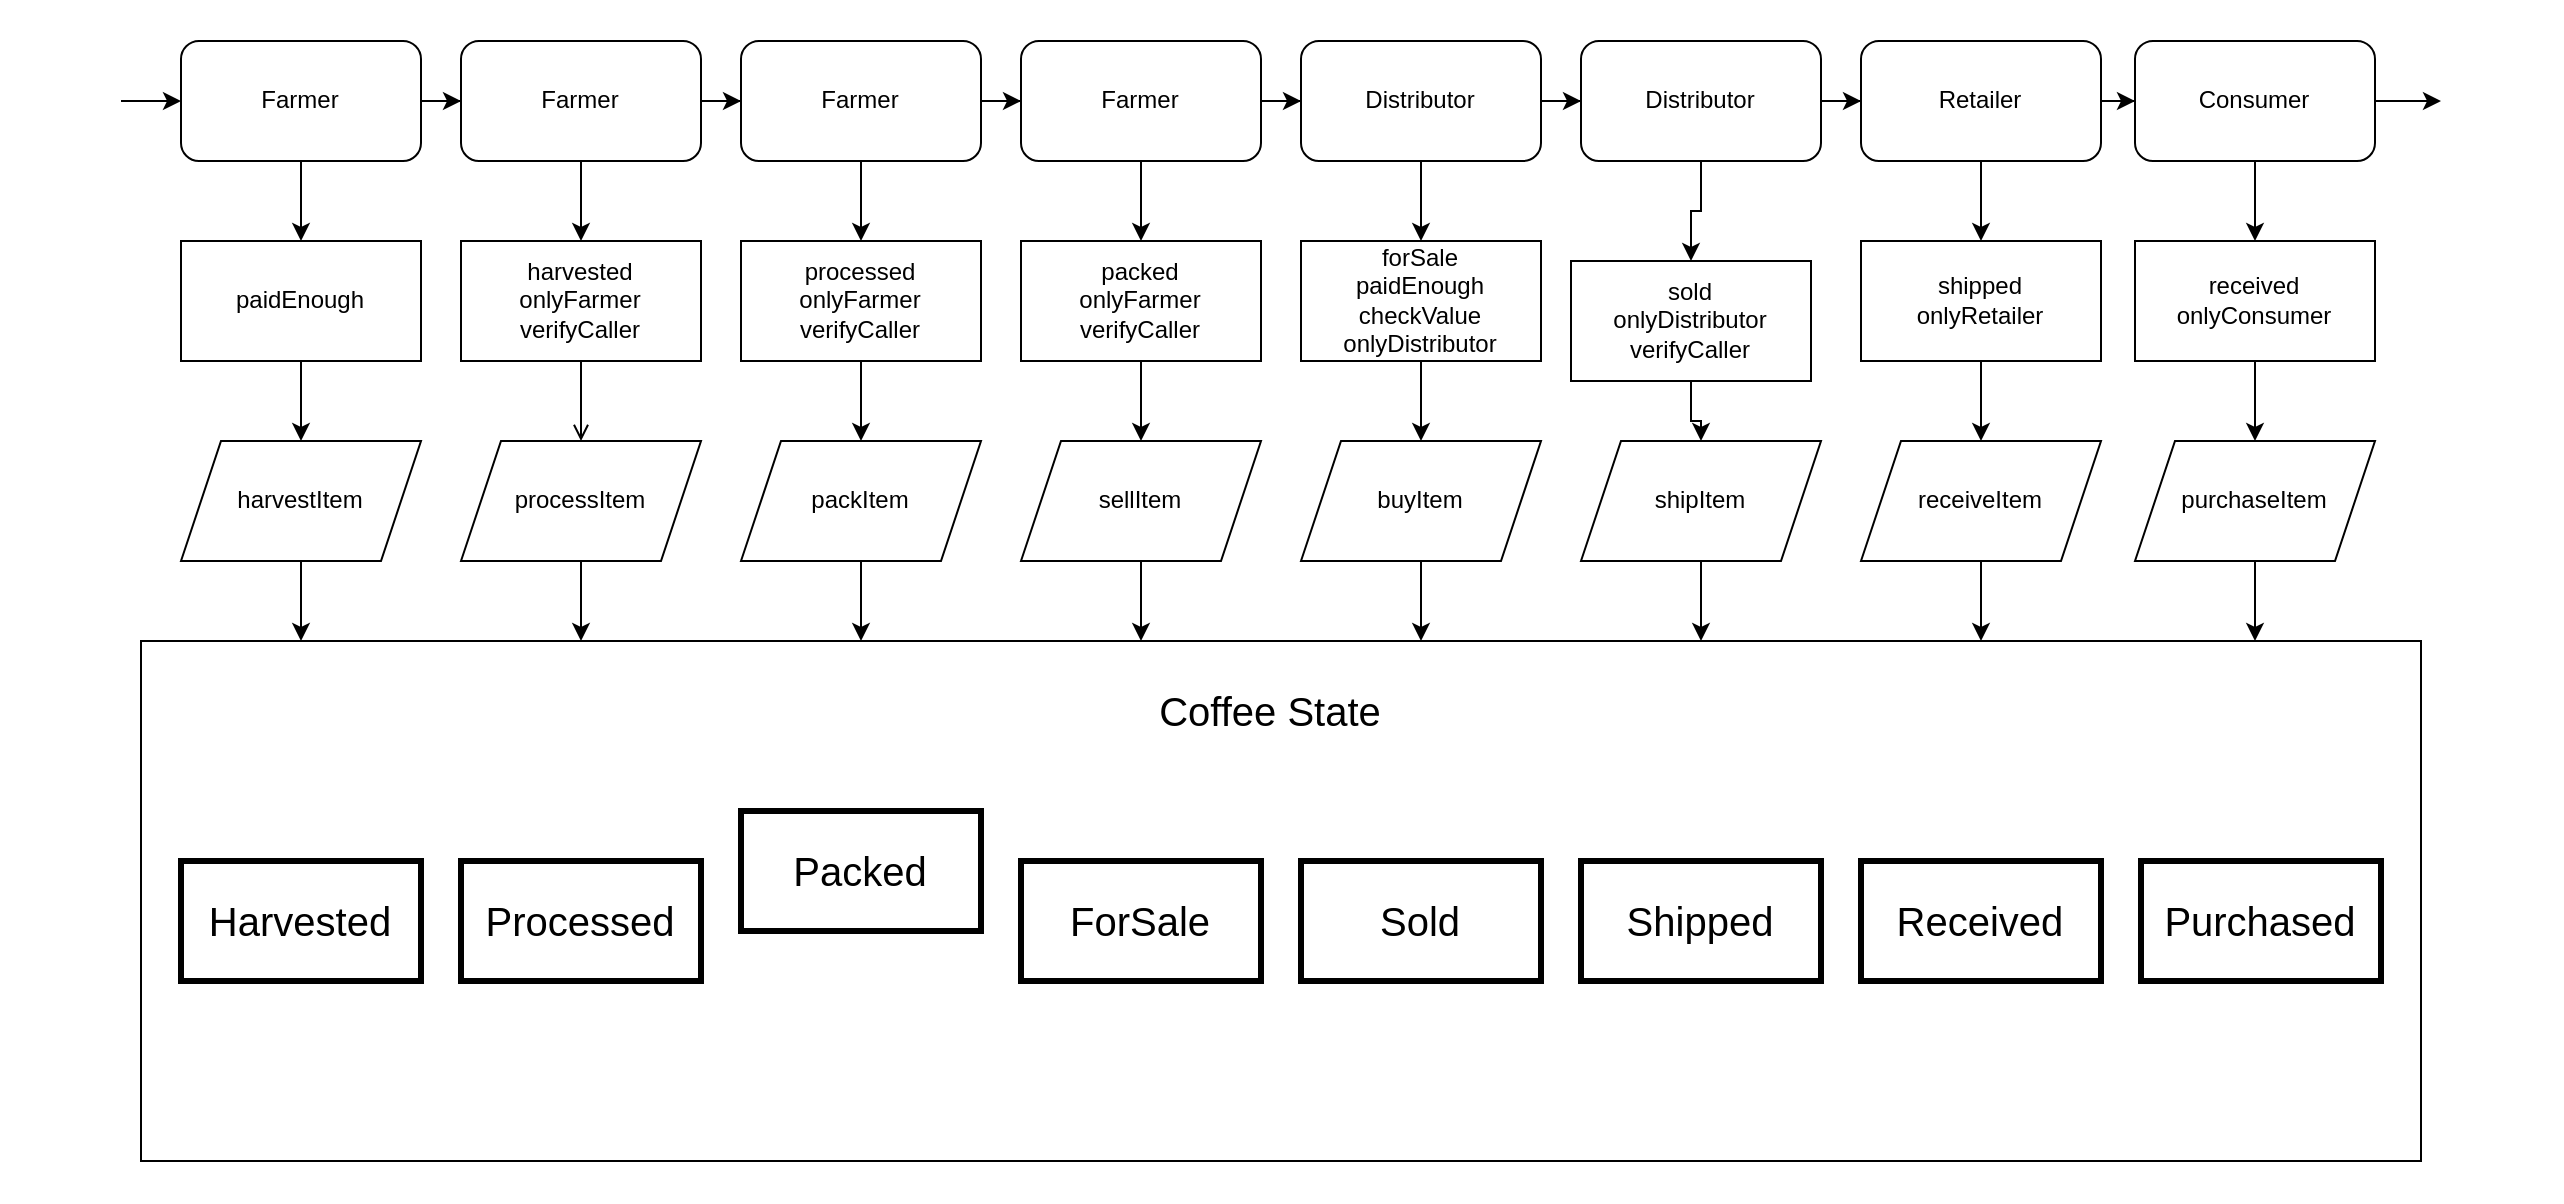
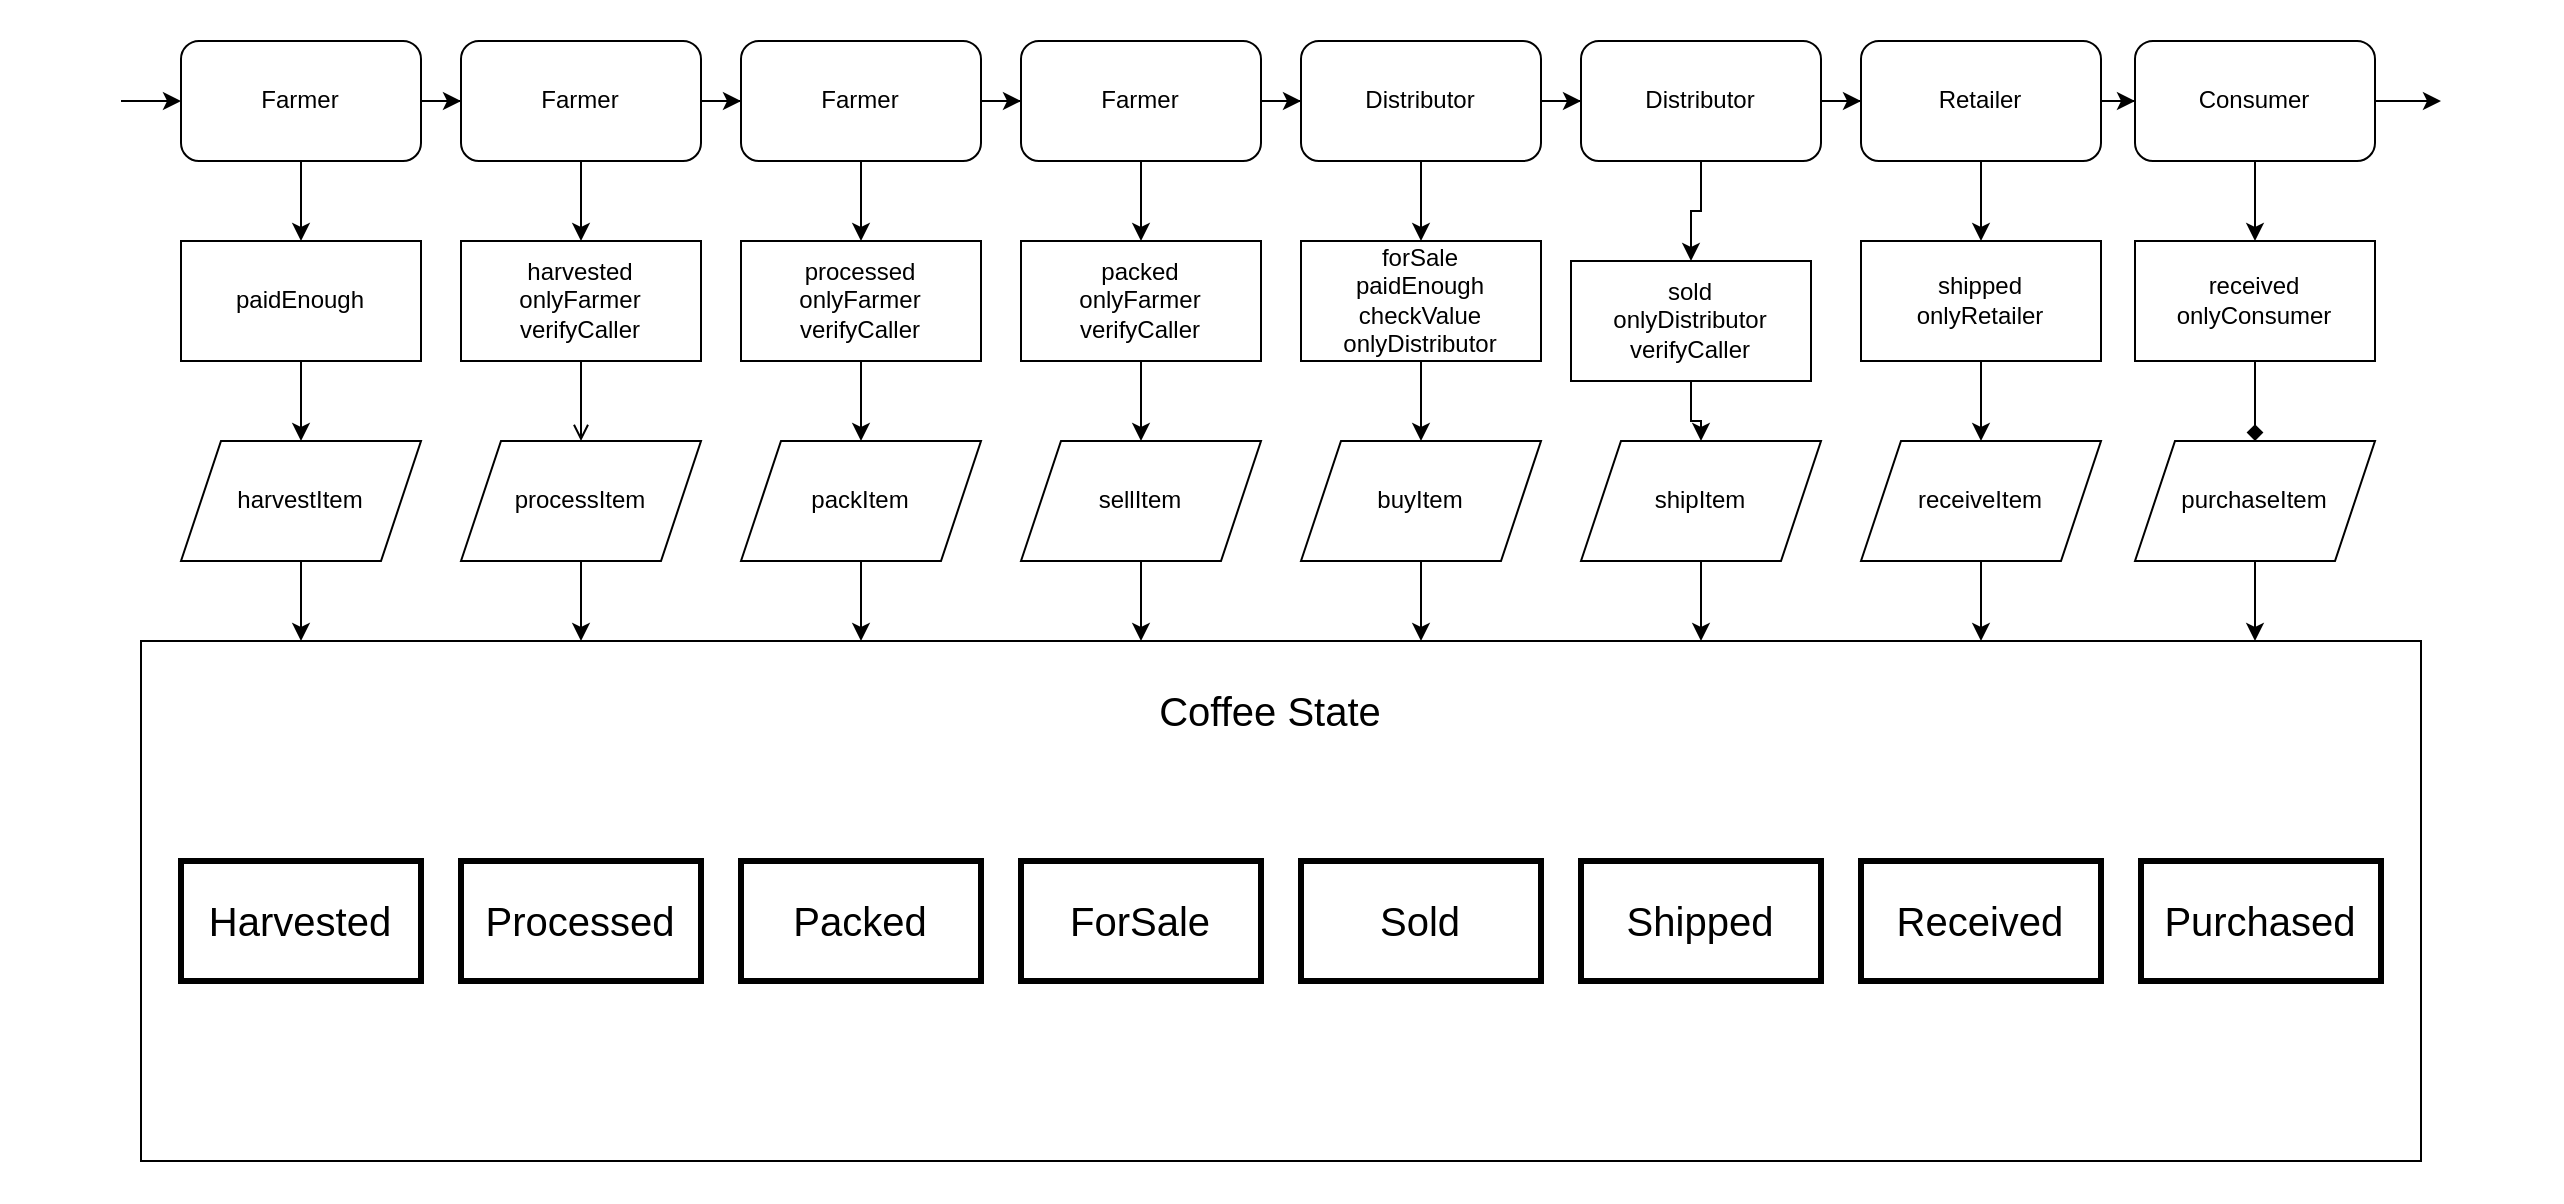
- <mxCell id="54" style="edgeStyle=orthogonalEdgeStyle;rounded=0;orthogonalLoop=1;jettySize=auto;html=1;entryX=0.5;entryY=0;entryDx=0;entryDy=0;" edge="1" parent="1" source="55" target="57"><mxGeometry relative="1" as="geometry" /></mxCell>
+ <mxCell id="54" style="edgeStyle=orthogonalEdgeStyle;rounded=0;orthogonalLoop=1;jettySize=auto;html=1;entryX=0.5;entryY=0;entryDx=0;entryDy=0;endArrow=diamond;" edge="1" parent="1" source="55" target="57"><mxGeometry relative="1" as="geometry" /></mxCell>
- <mxCell id="62" value="Packed" style="rounded=0;whiteSpace=wrap;html=1;strokeWidth=3;fontSize=20;" vertex="1" parent="1"><mxGeometry x="370" y="405" width="120" height="60" as="geometry" /></mxCell>
+ <mxCell id="62" value="Packed" style="rounded=0;whiteSpace=wrap;html=1;strokeWidth=3;fontSize=20;" vertex="1" parent="1"><mxGeometry x="370" y="430" width="120" height="60" as="geometry" /></mxCell>
